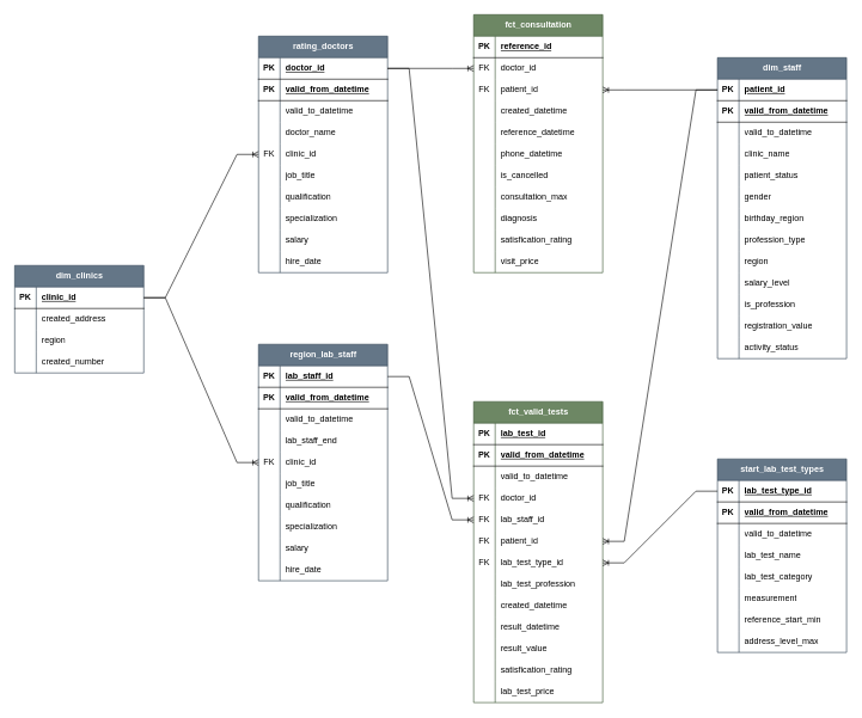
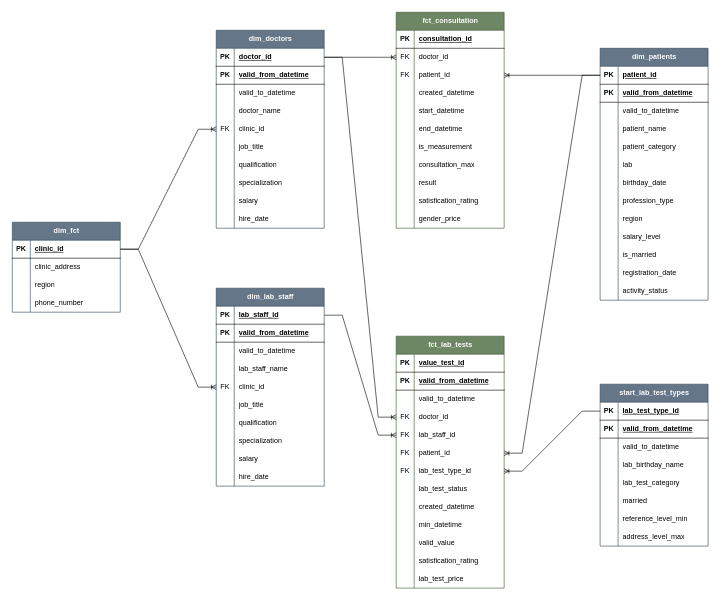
- <mxCell id="42" value="rating_doctors" style="shape=table;startSize=30;container=1;collapsible=1;childLayout=tableLayout;fixedRows=1;rowLines=0;fontStyle=1;align=center;resizeLast=1;html=1;fillColor=#647687;fontColor=#ffffff;strokeColor=#314354;" vertex="1" parent="1"><mxGeometry x="360" y="50" width="180" height="330" as="geometry" /></mxCell>
+ <mxCell id="42" value="dim_doctors" style="shape=table;startSize=30;container=1;collapsible=1;childLayout=tableLayout;fixedRows=1;rowLines=0;fontStyle=1;align=center;resizeLast=1;html=1;fillColor=#647687;fontColor=#ffffff;strokeColor=#314354;" vertex="1" parent="1"><mxGeometry x="360" y="50" width="180" height="330" as="geometry" /></mxCell>
- <mxCell id="89" value="reference_id" style="shape=partialRectangle;connectable=0;fillColor=none;top=0;left=0;bottom=0;right=0;align=left;spacingLeft=6;fontStyle=5;overflow=hidden;whiteSpace=wrap;html=1;" vertex="1" parent="87"><mxGeometry x="30" width="150" height="30" as="geometry"><mxRectangle width="150" height="30" as="alternateBounds" /></mxGeometry></mxCell>
+ <mxCell id="89" value="consultation_id" style="shape=partialRectangle;connectable=0;fillColor=none;top=0;left=0;bottom=0;right=0;align=left;spacingLeft=6;fontStyle=5;overflow=hidden;whiteSpace=wrap;html=1;" vertex="1" parent="87"><mxGeometry x="30" width="150" height="30" as="geometry"><mxRectangle width="150" height="30" as="alternateBounds" /></mxGeometry></mxCell>
- <mxCell id="2" value="dim_staff" style="shape=table;startSize=30;container=1;collapsible=1;childLayout=tableLayout;fixedRows=1;rowLines=0;fontStyle=1;align=center;resizeLast=1;html=1;fillColor=#647687;fontColor=#ffffff;strokeColor=#314354;" vertex="1" parent="1"><mxGeometry x="1000" y="80" width="180" height="420" as="geometry" /></mxCell>
+ <mxCell id="2" value="dim_patients" style="shape=table;startSize=30;container=1;collapsible=1;childLayout=tableLayout;fixedRows=1;rowLines=0;fontStyle=1;align=center;resizeLast=1;html=1;fillColor=#647687;fontColor=#ffffff;strokeColor=#314354;" vertex="1" parent="1"><mxGeometry x="1000" y="80" width="180" height="420" as="geometry" /></mxCell>
- <mxCell id="101" value="reference_datetime" style="shape=partialRectangle;connectable=0;fillColor=none;top=0;left=0;bottom=0;right=0;align=left;spacingLeft=6;overflow=hidden;whiteSpace=wrap;html=1;" vertex="1" parent="99"><mxGeometry x="30" width="150" height="30" as="geometry"><mxRectangle width="150" height="30" as="alternateBounds" /></mxGeometry></mxCell>
+ <mxCell id="101" value="start_datetime" style="shape=partialRectangle;connectable=0;fillColor=none;top=0;left=0;bottom=0;right=0;align=left;spacingLeft=6;overflow=hidden;whiteSpace=wrap;html=1;" vertex="1" parent="99"><mxGeometry x="30" width="150" height="30" as="geometry"><mxRectangle width="150" height="30" as="alternateBounds" /></mxGeometry></mxCell>
- <mxCell id="104" value="phone_datetime" style="shape=partialRectangle;connectable=0;fillColor=none;top=0;left=0;bottom=0;right=0;align=left;spacingLeft=6;overflow=hidden;whiteSpace=wrap;html=1;" vertex="1" parent="102"><mxGeometry x="30" width="150" height="30" as="geometry"><mxRectangle width="150" height="30" as="alternateBounds" /></mxGeometry></mxCell>
+ <mxCell id="104" value="end_datetime" style="shape=partialRectangle;connectable=0;fillColor=none;top=0;left=0;bottom=0;right=0;align=left;spacingLeft=6;overflow=hidden;whiteSpace=wrap;html=1;" vertex="1" parent="102"><mxGeometry x="30" width="150" height="30" as="geometry"><mxRectangle width="150" height="30" as="alternateBounds" /></mxGeometry></mxCell>
- <mxCell id="14" value="clinic_name" style="shape=partialRectangle;connectable=0;fillColor=none;top=0;left=0;bottom=0;right=0;align=left;spacingLeft=6;overflow=hidden;whiteSpace=wrap;html=1;" vertex="1" parent="12"><mxGeometry x="30" width="150" height="30" as="geometry"><mxRectangle width="150" height="30" as="alternateBounds" /></mxGeometry></mxCell>
+ <mxCell id="14" value="patient_name" style="shape=partialRectangle;connectable=0;fillColor=none;top=0;left=0;bottom=0;right=0;align=left;spacingLeft=6;overflow=hidden;whiteSpace=wrap;html=1;" vertex="1" parent="12"><mxGeometry x="30" width="150" height="30" as="geometry"><mxRectangle width="150" height="30" as="alternateBounds" /></mxGeometry></mxCell>
- <mxCell id="107" value="is_cancelled" style="shape=partialRectangle;connectable=0;fillColor=none;top=0;left=0;bottom=0;right=0;align=left;spacingLeft=6;overflow=hidden;whiteSpace=wrap;html=1;" vertex="1" parent="105"><mxGeometry x="30" width="150" height="30" as="geometry"><mxRectangle width="150" height="30" as="alternateBounds" /></mxGeometry></mxCell>
+ <mxCell id="107" value="is_measurement" style="shape=partialRectangle;connectable=0;fillColor=none;top=0;left=0;bottom=0;right=0;align=left;spacingLeft=6;overflow=hidden;whiteSpace=wrap;html=1;" vertex="1" parent="105"><mxGeometry x="30" width="150" height="30" as="geometry"><mxRectangle width="150" height="30" as="alternateBounds" /></mxGeometry></mxCell>
- <mxCell id="17" value="patient_status" style="shape=partialRectangle;connectable=0;fillColor=none;top=0;left=0;bottom=0;right=0;align=left;spacingLeft=6;overflow=hidden;whiteSpace=wrap;html=1;" vertex="1" parent="15"><mxGeometry x="30" width="150" height="30" as="geometry"><mxRectangle width="150" height="30" as="alternateBounds" /></mxGeometry></mxCell>
+ <mxCell id="17" value="patient_category" style="shape=partialRectangle;connectable=0;fillColor=none;top=0;left=0;bottom=0;right=0;align=left;spacingLeft=6;overflow=hidden;whiteSpace=wrap;html=1;" vertex="1" parent="15"><mxGeometry x="30" width="150" height="30" as="geometry"><mxRectangle width="150" height="30" as="alternateBounds" /></mxGeometry></mxCell>
- <mxCell id="20" value="gender" style="shape=partialRectangle;connectable=0;fillColor=none;top=0;left=0;bottom=0;right=0;align=left;spacingLeft=6;overflow=hidden;whiteSpace=wrap;html=1;" vertex="1" parent="18"><mxGeometry x="30" width="150" height="30" as="geometry"><mxRectangle width="150" height="30" as="alternateBounds" /></mxGeometry></mxCell>
+ <mxCell id="20" value="lab" style="shape=partialRectangle;connectable=0;fillColor=none;top=0;left=0;bottom=0;right=0;align=left;spacingLeft=6;overflow=hidden;whiteSpace=wrap;html=1;" vertex="1" parent="18"><mxGeometry x="30" width="150" height="30" as="geometry"><mxRectangle width="150" height="30" as="alternateBounds" /></mxGeometry></mxCell>
- <mxCell id="113" value="diagnosis" style="shape=partialRectangle;connectable=0;fillColor=none;top=0;left=0;bottom=0;right=0;align=left;spacingLeft=6;overflow=hidden;whiteSpace=wrap;html=1;" vertex="1" parent="111"><mxGeometry x="30" width="150" height="30" as="geometry"><mxRectangle width="150" height="30" as="alternateBounds" /></mxGeometry></mxCell>
+ <mxCell id="113" value="result" style="shape=partialRectangle;connectable=0;fillColor=none;top=0;left=0;bottom=0;right=0;align=left;spacingLeft=6;overflow=hidden;whiteSpace=wrap;html=1;" vertex="1" parent="111"><mxGeometry x="30" width="150" height="30" as="geometry"><mxRectangle width="150" height="30" as="alternateBounds" /></mxGeometry></mxCell>
- <mxCell id="23" value="birthday_region" style="shape=partialRectangle;connectable=0;fillColor=none;top=0;left=0;bottom=0;right=0;align=left;spacingLeft=6;overflow=hidden;whiteSpace=wrap;html=1;" vertex="1" parent="21"><mxGeometry x="30" width="150" height="30" as="geometry"><mxRectangle width="150" height="30" as="alternateBounds" /></mxGeometry></mxCell>
+ <mxCell id="23" value="birthday_date" style="shape=partialRectangle;connectable=0;fillColor=none;top=0;left=0;bottom=0;right=0;align=left;spacingLeft=6;overflow=hidden;whiteSpace=wrap;html=1;" vertex="1" parent="21"><mxGeometry x="30" width="150" height="30" as="geometry"><mxRectangle width="150" height="30" as="alternateBounds" /></mxGeometry></mxCell>
- <mxCell id="119" value="visit_price" style="shape=partialRectangle;connectable=0;fillColor=none;top=0;left=0;bottom=0;right=0;align=left;spacingLeft=6;overflow=hidden;whiteSpace=wrap;html=1;" vertex="1" parent="117"><mxGeometry x="30" width="150" height="30" as="geometry"><mxRectangle width="150" height="30" as="alternateBounds" /></mxGeometry></mxCell>
+ <mxCell id="119" value="gender_price" style="shape=partialRectangle;connectable=0;fillColor=none;top=0;left=0;bottom=0;right=0;align=left;spacingLeft=6;overflow=hidden;whiteSpace=wrap;html=1;" vertex="1" parent="117"><mxGeometry x="30" width="150" height="30" as="geometry"><mxRectangle width="150" height="30" as="alternateBounds" /></mxGeometry></mxCell>
- <mxCell id="73" value="dim_clinics" style="shape=table;startSize=30;container=1;collapsible=1;childLayout=tableLayout;fixedRows=1;rowLines=0;fontStyle=1;align=center;resizeLast=1;html=1;fillColor=#647687;fontColor=#ffffff;strokeColor=#314354;" vertex="1" parent="1"><mxGeometry x="20" y="370" width="180" height="150" as="geometry" /></mxCell>
+ <mxCell id="73" value="dim_fct" style="shape=table;startSize=30;container=1;collapsible=1;childLayout=tableLayout;fixedRows=1;rowLines=0;fontStyle=1;align=center;resizeLast=1;html=1;fillColor=#647687;fontColor=#ffffff;strokeColor=#314354;" vertex="1" parent="1"><mxGeometry x="20" y="370" width="180" height="150" as="geometry" /></mxCell>
- <mxCell id="35" value="is_profession" style="shape=partialRectangle;connectable=0;fillColor=none;top=0;left=0;bottom=0;right=0;align=left;spacingLeft=6;overflow=hidden;whiteSpace=wrap;html=1;" vertex="1" parent="33"><mxGeometry x="30" width="150" height="30" as="geometry"><mxRectangle width="150" height="30" as="alternateBounds" /></mxGeometry></mxCell>
+ <mxCell id="35" value="is_married" style="shape=partialRectangle;connectable=0;fillColor=none;top=0;left=0;bottom=0;right=0;align=left;spacingLeft=6;overflow=hidden;whiteSpace=wrap;html=1;" vertex="1" parent="33"><mxGeometry x="30" width="150" height="30" as="geometry"><mxRectangle width="150" height="30" as="alternateBounds" /></mxGeometry></mxCell>
- <mxCell id="79" value="created_address" style="shape=partialRectangle;connectable=0;fillColor=none;top=0;left=0;bottom=0;right=0;align=left;spacingLeft=6;overflow=hidden;whiteSpace=wrap;html=1;" vertex="1" parent="77"><mxGeometry x="30" width="150" height="30" as="geometry"><mxRectangle width="150" height="30" as="alternateBounds" /></mxGeometry></mxCell>
+ <mxCell id="79" value="clinic_address" style="shape=partialRectangle;connectable=0;fillColor=none;top=0;left=0;bottom=0;right=0;align=left;spacingLeft=6;overflow=hidden;whiteSpace=wrap;html=1;" vertex="1" parent="77"><mxGeometry x="30" width="150" height="30" as="geometry"><mxRectangle width="150" height="30" as="alternateBounds" /></mxGeometry></mxCell>
- <mxCell id="38" value="registration_value" style="shape=partialRectangle;connectable=0;fillColor=none;top=0;left=0;bottom=0;right=0;align=left;spacingLeft=6;overflow=hidden;whiteSpace=wrap;html=1;" vertex="1" parent="36"><mxGeometry x="30" width="150" height="30" as="geometry"><mxRectangle width="150" height="30" as="alternateBounds" /></mxGeometry></mxCell>
+ <mxCell id="38" value="registration_date" style="shape=partialRectangle;connectable=0;fillColor=none;top=0;left=0;bottom=0;right=0;align=left;spacingLeft=6;overflow=hidden;whiteSpace=wrap;html=1;" vertex="1" parent="36"><mxGeometry x="30" width="150" height="30" as="geometry"><mxRectangle width="150" height="30" as="alternateBounds" /></mxGeometry></mxCell>
- <mxCell id="163" value="region_lab_staff" style="shape=table;startSize=30;container=1;collapsible=1;childLayout=tableLayout;fixedRows=1;rowLines=0;fontStyle=1;align=center;resizeLast=1;html=1;fillColor=#647687;fontColor=#ffffff;strokeColor=#314354;" vertex="1" parent="1"><mxGeometry x="360" y="480" width="180" height="330" as="geometry" /></mxCell>
+ <mxCell id="163" value="dim_lab_staff" style="shape=table;startSize=30;container=1;collapsible=1;childLayout=tableLayout;fixedRows=1;rowLines=0;fontStyle=1;align=center;resizeLast=1;html=1;fillColor=#647687;fontColor=#ffffff;strokeColor=#314354;" vertex="1" parent="1"><mxGeometry x="360" y="480" width="180" height="330" as="geometry" /></mxCell>
- <mxCell id="85" value="created_number" style="shape=partialRectangle;connectable=0;fillColor=none;top=0;left=0;bottom=0;right=0;align=left;spacingLeft=6;overflow=hidden;whiteSpace=wrap;html=1;" vertex="1" parent="83"><mxGeometry x="30" width="150" height="30" as="geometry"><mxRectangle width="150" height="30" as="alternateBounds" /></mxGeometry></mxCell>
+ <mxCell id="85" value="phone_number" style="shape=partialRectangle;connectable=0;fillColor=none;top=0;left=0;bottom=0;right=0;align=left;spacingLeft=6;overflow=hidden;whiteSpace=wrap;html=1;" vertex="1" parent="83"><mxGeometry x="30" width="150" height="30" as="geometry"><mxRectangle width="150" height="30" as="alternateBounds" /></mxGeometry></mxCell>
- <mxCell id="123" value="fct_valid_tests" style="shape=table;startSize=30;container=1;collapsible=1;childLayout=tableLayout;fixedRows=1;rowLines=0;fontStyle=1;align=center;resizeLast=1;html=1;fillColor=#6d8764;fontColor=#ffffff;strokeColor=#3A5431;" vertex="1" parent="1"><mxGeometry x="660" y="560" width="180" height="420" as="geometry" /></mxCell>
+ <mxCell id="123" value="fct_lab_tests" style="shape=table;startSize=30;container=1;collapsible=1;childLayout=tableLayout;fixedRows=1;rowLines=0;fontStyle=1;align=center;resizeLast=1;html=1;fillColor=#6d8764;fontColor=#ffffff;strokeColor=#3A5431;" vertex="1" parent="1"><mxGeometry x="660" y="560" width="180" height="420" as="geometry" /></mxCell>
- <mxCell id="126" value="lab_test_id" style="shape=partialRectangle;connectable=0;fillColor=none;top=0;left=0;bottom=0;right=0;align=left;spacingLeft=6;fontStyle=5;overflow=hidden;whiteSpace=wrap;html=1;" vertex="1" parent="124"><mxGeometry x="30" width="150" height="30" as="geometry"><mxRectangle width="150" height="30" as="alternateBounds" /></mxGeometry></mxCell>
+ <mxCell id="126" value="value_test_id" style="shape=partialRectangle;connectable=0;fillColor=none;top=0;left=0;bottom=0;right=0;align=left;spacingLeft=6;fontStyle=5;overflow=hidden;whiteSpace=wrap;html=1;" vertex="1" parent="124"><mxGeometry x="30" width="150" height="30" as="geometry"><mxRectangle width="150" height="30" as="alternateBounds" /></mxGeometry></mxCell>
- <mxCell id="175" value="lab_staff_end" style="shape=partialRectangle;connectable=0;fillColor=none;top=0;left=0;bottom=0;right=0;align=left;spacingLeft=6;overflow=hidden;whiteSpace=wrap;html=1;" vertex="1" parent="173"><mxGeometry x="30" width="150" height="30" as="geometry"><mxRectangle width="150" height="30" as="alternateBounds" /></mxGeometry></mxCell>
+ <mxCell id="175" value="lab_staff_name" style="shape=partialRectangle;connectable=0;fillColor=none;top=0;left=0;bottom=0;right=0;align=left;spacingLeft=6;overflow=hidden;whiteSpace=wrap;html=1;" vertex="1" parent="173"><mxGeometry x="30" width="150" height="30" as="geometry"><mxRectangle width="150" height="30" as="alternateBounds" /></mxGeometry></mxCell>
- <mxCell id="210" value="lab_test_name" style="shape=partialRectangle;connectable=0;fillColor=none;top=0;left=0;bottom=0;right=0;align=left;spacingLeft=6;overflow=hidden;whiteSpace=wrap;html=1;" vertex="1" parent="208"><mxGeometry x="30" width="150" height="30" as="geometry"><mxRectangle width="150" height="30" as="alternateBounds" /></mxGeometry></mxCell>
+ <mxCell id="210" value="lab_birthday_name" style="shape=partialRectangle;connectable=0;fillColor=none;top=0;left=0;bottom=0;right=0;align=left;spacingLeft=6;overflow=hidden;whiteSpace=wrap;html=1;" vertex="1" parent="208"><mxGeometry x="30" width="150" height="30" as="geometry"><mxRectangle width="150" height="30" as="alternateBounds" /></mxGeometry></mxCell>
- <mxCell id="147" value="lab_test_profession" style="shape=partialRectangle;connectable=0;fillColor=none;top=0;left=0;bottom=0;right=0;align=left;spacingLeft=6;overflow=hidden;whiteSpace=wrap;html=1;" vertex="1" parent="145"><mxGeometry x="30" width="150" height="30" as="geometry"><mxRectangle width="150" height="30" as="alternateBounds" /></mxGeometry></mxCell>
+ <mxCell id="147" value="lab_test_status" style="shape=partialRectangle;connectable=0;fillColor=none;top=0;left=0;bottom=0;right=0;align=left;spacingLeft=6;overflow=hidden;whiteSpace=wrap;html=1;" vertex="1" parent="145"><mxGeometry x="30" width="150" height="30" as="geometry"><mxRectangle width="150" height="30" as="alternateBounds" /></mxGeometry></mxCell>
- <mxCell id="216" value="measurement" style="shape=partialRectangle;connectable=0;fillColor=none;top=0;left=0;bottom=0;right=0;align=left;spacingLeft=6;overflow=hidden;whiteSpace=wrap;html=1;" vertex="1" parent="214"><mxGeometry x="30" width="150" height="30" as="geometry"><mxRectangle width="150" height="30" as="alternateBounds" /></mxGeometry></mxCell>
+ <mxCell id="216" value="married" style="shape=partialRectangle;connectable=0;fillColor=none;top=0;left=0;bottom=0;right=0;align=left;spacingLeft=6;overflow=hidden;whiteSpace=wrap;html=1;" vertex="1" parent="214"><mxGeometry x="30" width="150" height="30" as="geometry"><mxRectangle width="150" height="30" as="alternateBounds" /></mxGeometry></mxCell>
- <mxCell id="219" value="reference_start_min" style="shape=partialRectangle;connectable=0;fillColor=none;top=0;left=0;bottom=0;right=0;align=left;spacingLeft=6;overflow=hidden;whiteSpace=wrap;html=1;" vertex="1" parent="217"><mxGeometry x="30" width="150" height="30" as="geometry"><mxRectangle width="150" height="30" as="alternateBounds" /></mxGeometry></mxCell>
+ <mxCell id="219" value="reference_level_min" style="shape=partialRectangle;connectable=0;fillColor=none;top=0;left=0;bottom=0;right=0;align=left;spacingLeft=6;overflow=hidden;whiteSpace=wrap;html=1;" vertex="1" parent="217"><mxGeometry x="30" width="150" height="30" as="geometry"><mxRectangle width="150" height="30" as="alternateBounds" /></mxGeometry></mxCell>
- <mxCell id="153" value="result_datetime" style="shape=partialRectangle;connectable=0;fillColor=none;top=0;left=0;bottom=0;right=0;align=left;spacingLeft=6;overflow=hidden;whiteSpace=wrap;html=1;" vertex="1" parent="151"><mxGeometry x="30" width="150" height="30" as="geometry"><mxRectangle width="150" height="30" as="alternateBounds" /></mxGeometry></mxCell>
+ <mxCell id="153" value="min_datetime" style="shape=partialRectangle;connectable=0;fillColor=none;top=0;left=0;bottom=0;right=0;align=left;spacingLeft=6;overflow=hidden;whiteSpace=wrap;html=1;" vertex="1" parent="151"><mxGeometry x="30" width="150" height="30" as="geometry"><mxRectangle width="150" height="30" as="alternateBounds" /></mxGeometry></mxCell>
- <mxCell id="156" value="result_value" style="shape=partialRectangle;connectable=0;fillColor=none;top=0;left=0;bottom=0;right=0;align=left;spacingLeft=6;overflow=hidden;whiteSpace=wrap;html=1;" vertex="1" parent="154"><mxGeometry x="30" width="150" height="30" as="geometry"><mxRectangle width="150" height="30" as="alternateBounds" /></mxGeometry></mxCell>
+ <mxCell id="156" value="valid_value" style="shape=partialRectangle;connectable=0;fillColor=none;top=0;left=0;bottom=0;right=0;align=left;spacingLeft=6;overflow=hidden;whiteSpace=wrap;html=1;" vertex="1" parent="154"><mxGeometry x="30" width="150" height="30" as="geometry"><mxRectangle width="150" height="30" as="alternateBounds" /></mxGeometry></mxCell>
